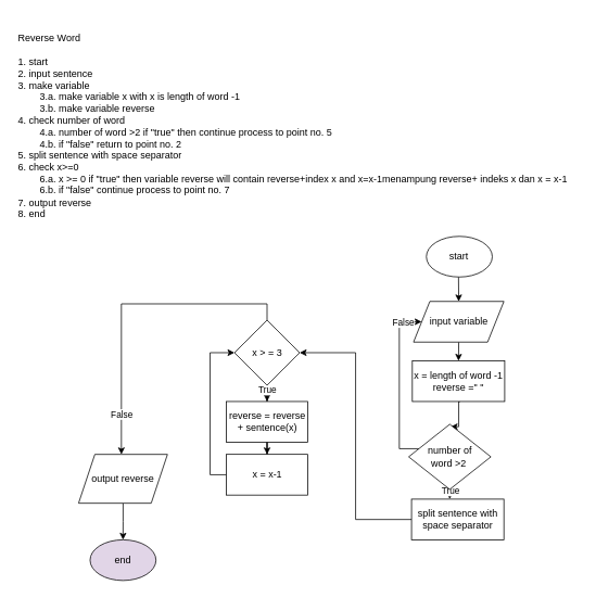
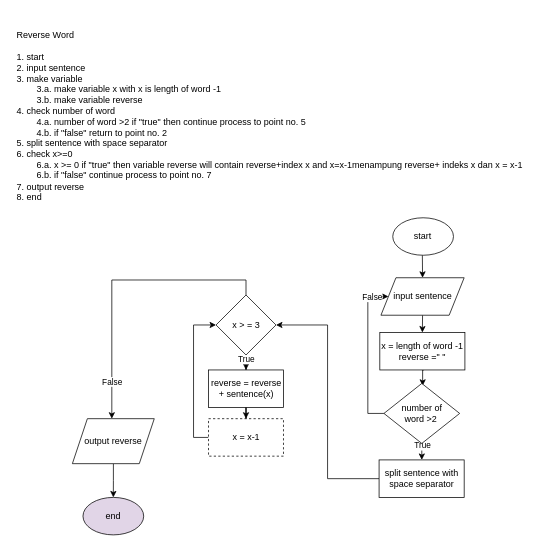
- <mxCell id="8" value="input variable" style="shape=parallelogram;perimeter=parallelogramPerimeter;whiteSpace=wrap;html=1;fixedSize=1;" parent="1" vertex="1"><mxGeometry x="507.5" y="370" width="111" height="50" as="geometry" /></mxCell>
+ <mxCell id="8" value="input sentence" style="shape=parallelogram;perimeter=parallelogramPerimeter;whiteSpace=wrap;html=1;fixedSize=1;" parent="1" vertex="1"><mxGeometry x="507.5" y="370" width="111" height="50" as="geometry" /></mxCell>
- <mxCell id="13" value="number of &lt;br&gt;word &amp;gt;2&amp;nbsp;" style="rhombus;whiteSpace=wrap;html=1;" parent="1" vertex="1"><mxGeometry x="501.5" y="521" width="101" height="80" as="geometry" /></mxCell>
+ <mxCell id="13" value="number of &lt;br&gt;word &amp;gt;2&amp;nbsp;" style="rhombus;whiteSpace=wrap;html=1;" parent="1" vertex="1"><mxGeometry x="511.5" y="511" width="101" height="80" as="geometry" /></mxCell>
- <mxCell id="24" value="x = x-1" style="rounded=0;whiteSpace=wrap;html=1;" parent="1" vertex="1"><mxGeometry x="277.5" y="558" width="100" height="50" as="geometry" /></mxCell>
+ <mxCell id="24" value="x = x-1" style="rounded=0;whiteSpace=wrap;html=1;dashed=1;" parent="1" vertex="1"><mxGeometry x="277.5" y="558" width="100" height="50" as="geometry" /></mxCell>
